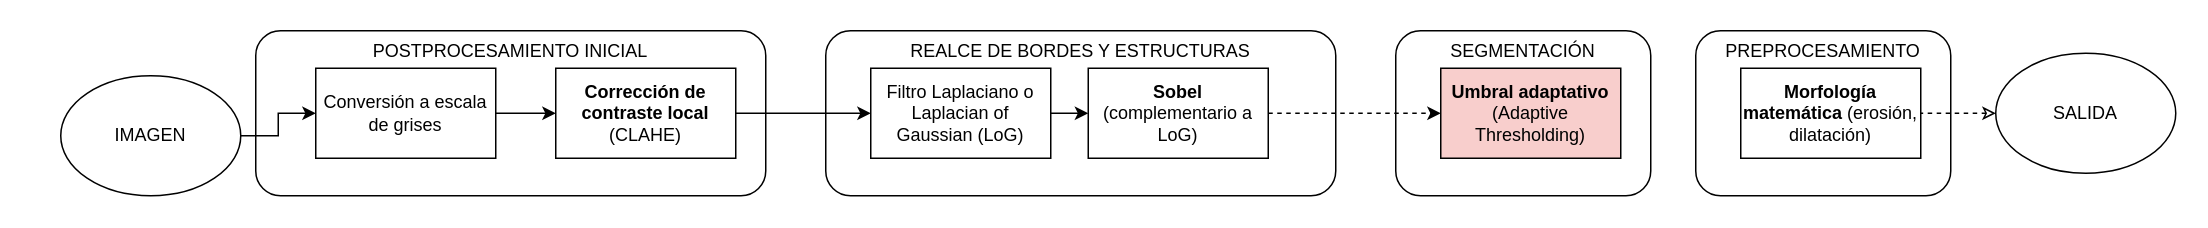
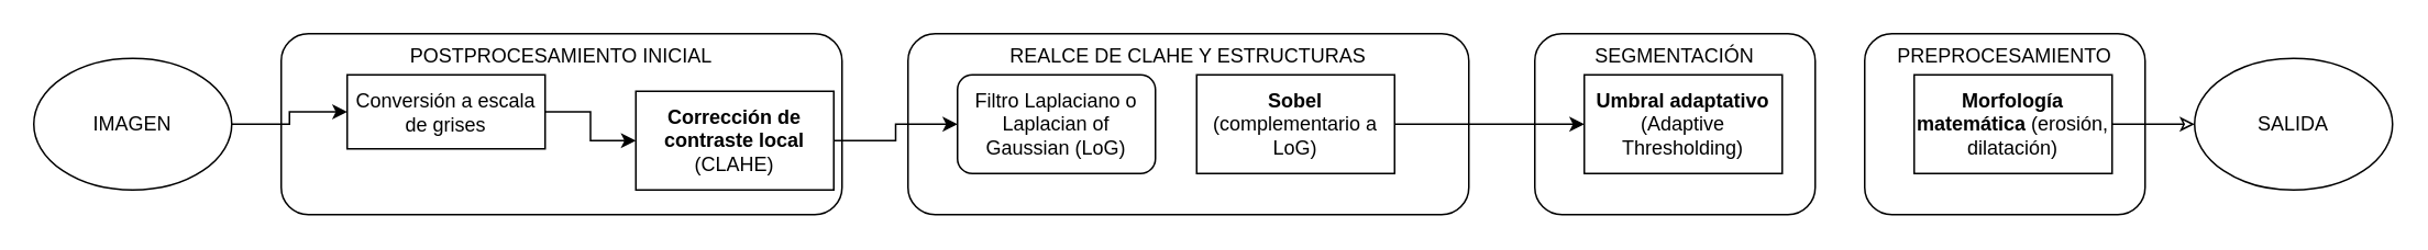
- <mxCell id="2" value="REALCE DE BORDES Y ESTRUCTURAS" style="rounded=1;whiteSpace=wrap;html=1;verticalAlign=top;" vertex="1" parent="1"><mxGeometry x="550" y="20" width="340" height="110" as="geometry" /></mxCell>
+ <mxCell id="2" value="REALCE DE CLAHE Y ESTRUCTURAS" style="rounded=1;whiteSpace=wrap;html=1;verticalAlign=top;" vertex="1" parent="1"><mxGeometry x="550" y="20" width="340" height="110" as="geometry" /></mxCell>
- <mxCell id="9" value="Conversión a escala de grises" style="rounded=0;whiteSpace=wrap;html=1;" vertex="1" parent="1"><mxGeometry x="210" y="45" width="120" height="60" as="geometry" /></mxCell>
+ <mxCell id="9" value="Conversión a escala de grises" style="rounded=0;whiteSpace=wrap;html=1;" vertex="1" parent="1"><mxGeometry x="210" y="45" width="120" height="45" as="geometry" /></mxCell>
- <mxCell id="11" value="&lt;strong data-end=&quot;503&quot; data-start=&quot;470&quot;&gt;Corrección de contraste local&lt;/strong&gt; (CLAHE)" style="rounded=0;whiteSpace=wrap;html=1;" vertex="1" parent="1"><mxGeometry x="370" y="45" width="120" height="60" as="geometry" /></mxCell>
+ <mxCell id="11" value="&lt;strong data-end=&quot;503&quot; data-start=&quot;470&quot;&gt;Corrección de contraste local&lt;/strong&gt; (CLAHE)" style="rounded=0;whiteSpace=wrap;html=1;" vertex="1" parent="1"><mxGeometry x="385" y="55" width="120" height="60" as="geometry" /></mxCell>
- <mxCell id="13" value="Filtro Laplaciano o Laplacian of Gaussian (LoG)" style="rounded=0;whiteSpace=wrap;html=1;" vertex="1" parent="1"><mxGeometry x="580" y="45" width="120" height="60" as="geometry" /></mxCell>
+ <mxCell id="13" value="Filtro Laplaciano o Laplacian of Gaussian (LoG)" style="whiteSpace=wrap;html=1;rounded=1;" vertex="1" parent="1"><mxGeometry x="580" y="45" width="120" height="60" as="geometry" /></mxCell>
- <mxCell id="12" style="edgeStyle=orthogonalEdgeStyle;rounded=0;orthogonalLoop=1;jettySize=auto;html=1;entryX=0;entryY=0.5;entryDx=0;entryDy=0;" edge="1" parent="1" source="13" target="15"><mxGeometry relative="1" as="geometry" /></mxCell>
- <mxCell id="14" style="edgeStyle=orthogonalEdgeStyle;rounded=0;orthogonalLoop=1;jettySize=auto;html=1;entryX=0;entryY=0.5;entryDx=0;entryDy=0;dashed=1;" edge="1" parent="1" source="15" target="16"><mxGeometry relative="1" as="geometry" /></mxCell>
+ <mxCell id="14" style="edgeStyle=orthogonalEdgeStyle;rounded=0;orthogonalLoop=1;jettySize=auto;html=1;entryX=0;entryY=0.5;entryDx=0;entryDy=0;" edge="1" parent="1" source="15" target="16"><mxGeometry relative="1" as="geometry" /></mxCell>
- <mxCell id="16" value="&lt;strong data-end=&quot;1323&quot; data-start=&quot;1302&quot;&gt;Umbral adaptativo&lt;/strong&gt; (Adaptive Thresholding)" style="rounded=0;whiteSpace=wrap;html=1;fillColor=#f8cecc;" vertex="1" parent="1"><mxGeometry x="960" y="45" width="120" height="60" as="geometry" /></mxCell>
+ <mxCell id="16" value="&lt;strong data-end=&quot;1323&quot; data-start=&quot;1302&quot;&gt;Umbral adaptativo&lt;/strong&gt; (Adaptive Thresholding)" style="rounded=0;whiteSpace=wrap;html=1;" vertex="1" parent="1"><mxGeometry x="960" y="45" width="120" height="60" as="geometry" /></mxCell>
- <mxCell id="18" style="edgeStyle=orthogonalEdgeStyle;rounded=0;orthogonalLoop=1;jettySize=auto;html=1;entryX=1;entryY=0.5;entryDx=0;entryDy=0;startArrow=classic;startFill=0;endArrow=none;dashed=1;" edge="1" parent="1" source="19" target="17"><mxGeometry relative="1" as="geometry" /></mxCell>
+ <mxCell id="18" style="edgeStyle=orthogonalEdgeStyle;rounded=0;orthogonalLoop=1;jettySize=auto;html=1;entryX=1;entryY=0.5;entryDx=0;entryDy=0;startArrow=classic;startFill=0;endArrow=none;" edge="1" parent="1" source="19" target="17"><mxGeometry relative="1" as="geometry" /></mxCell>
- <mxCell id="7" value="IMAGEN" style="ellipse;whiteSpace=wrap;html=1;" vertex="1" parent="1"><mxGeometry x="40" y="50" width="120" height="80" as="geometry" /></mxCell>
+ <mxCell id="7" value="IMAGEN" style="ellipse;whiteSpace=wrap;html=1;" vertex="1" parent="1"><mxGeometry x="20" y="35" width="120" height="80" as="geometry" /></mxCell>
